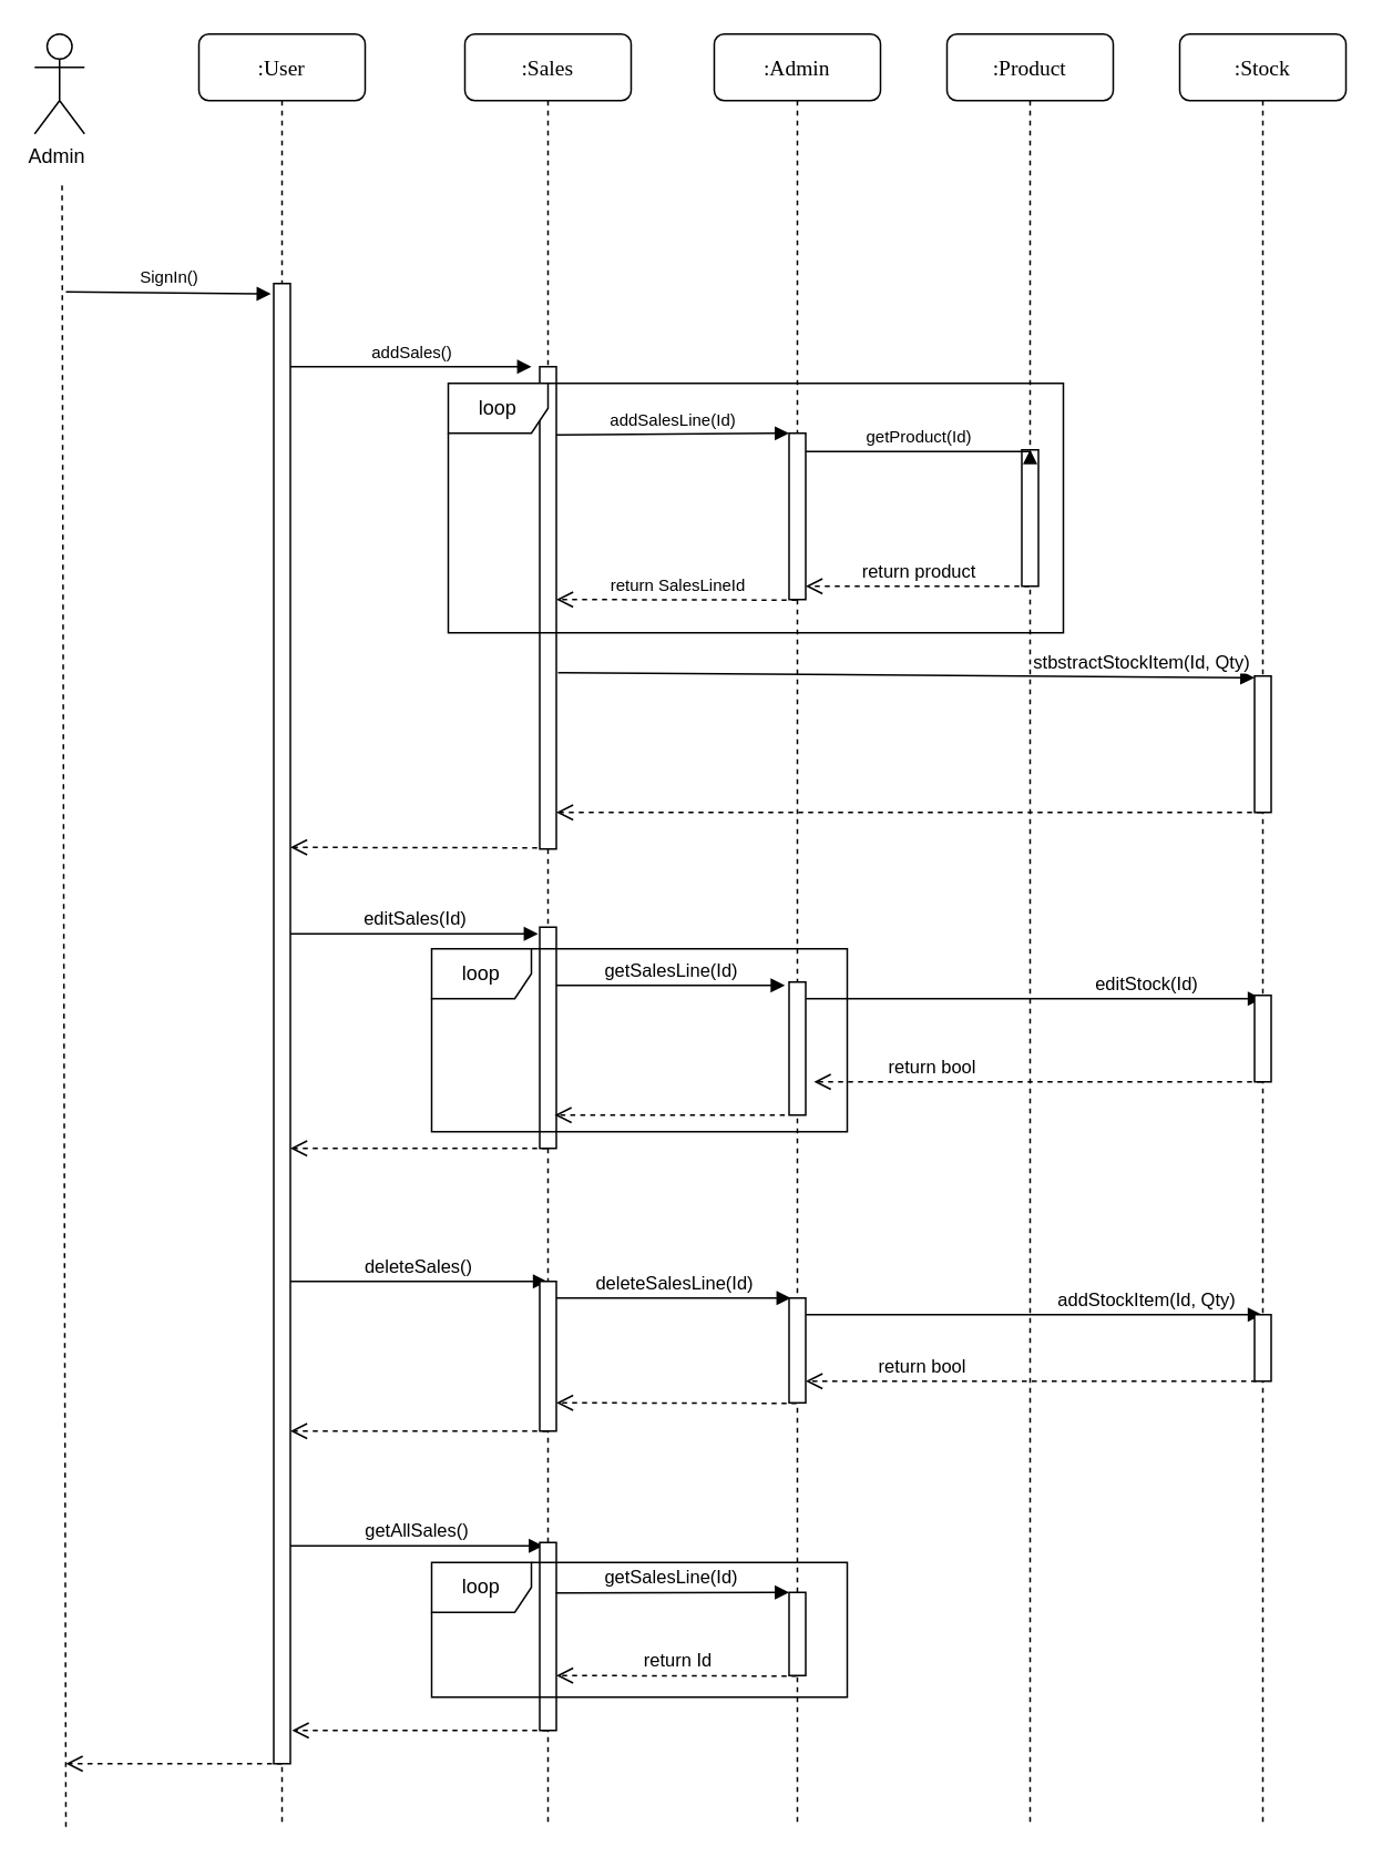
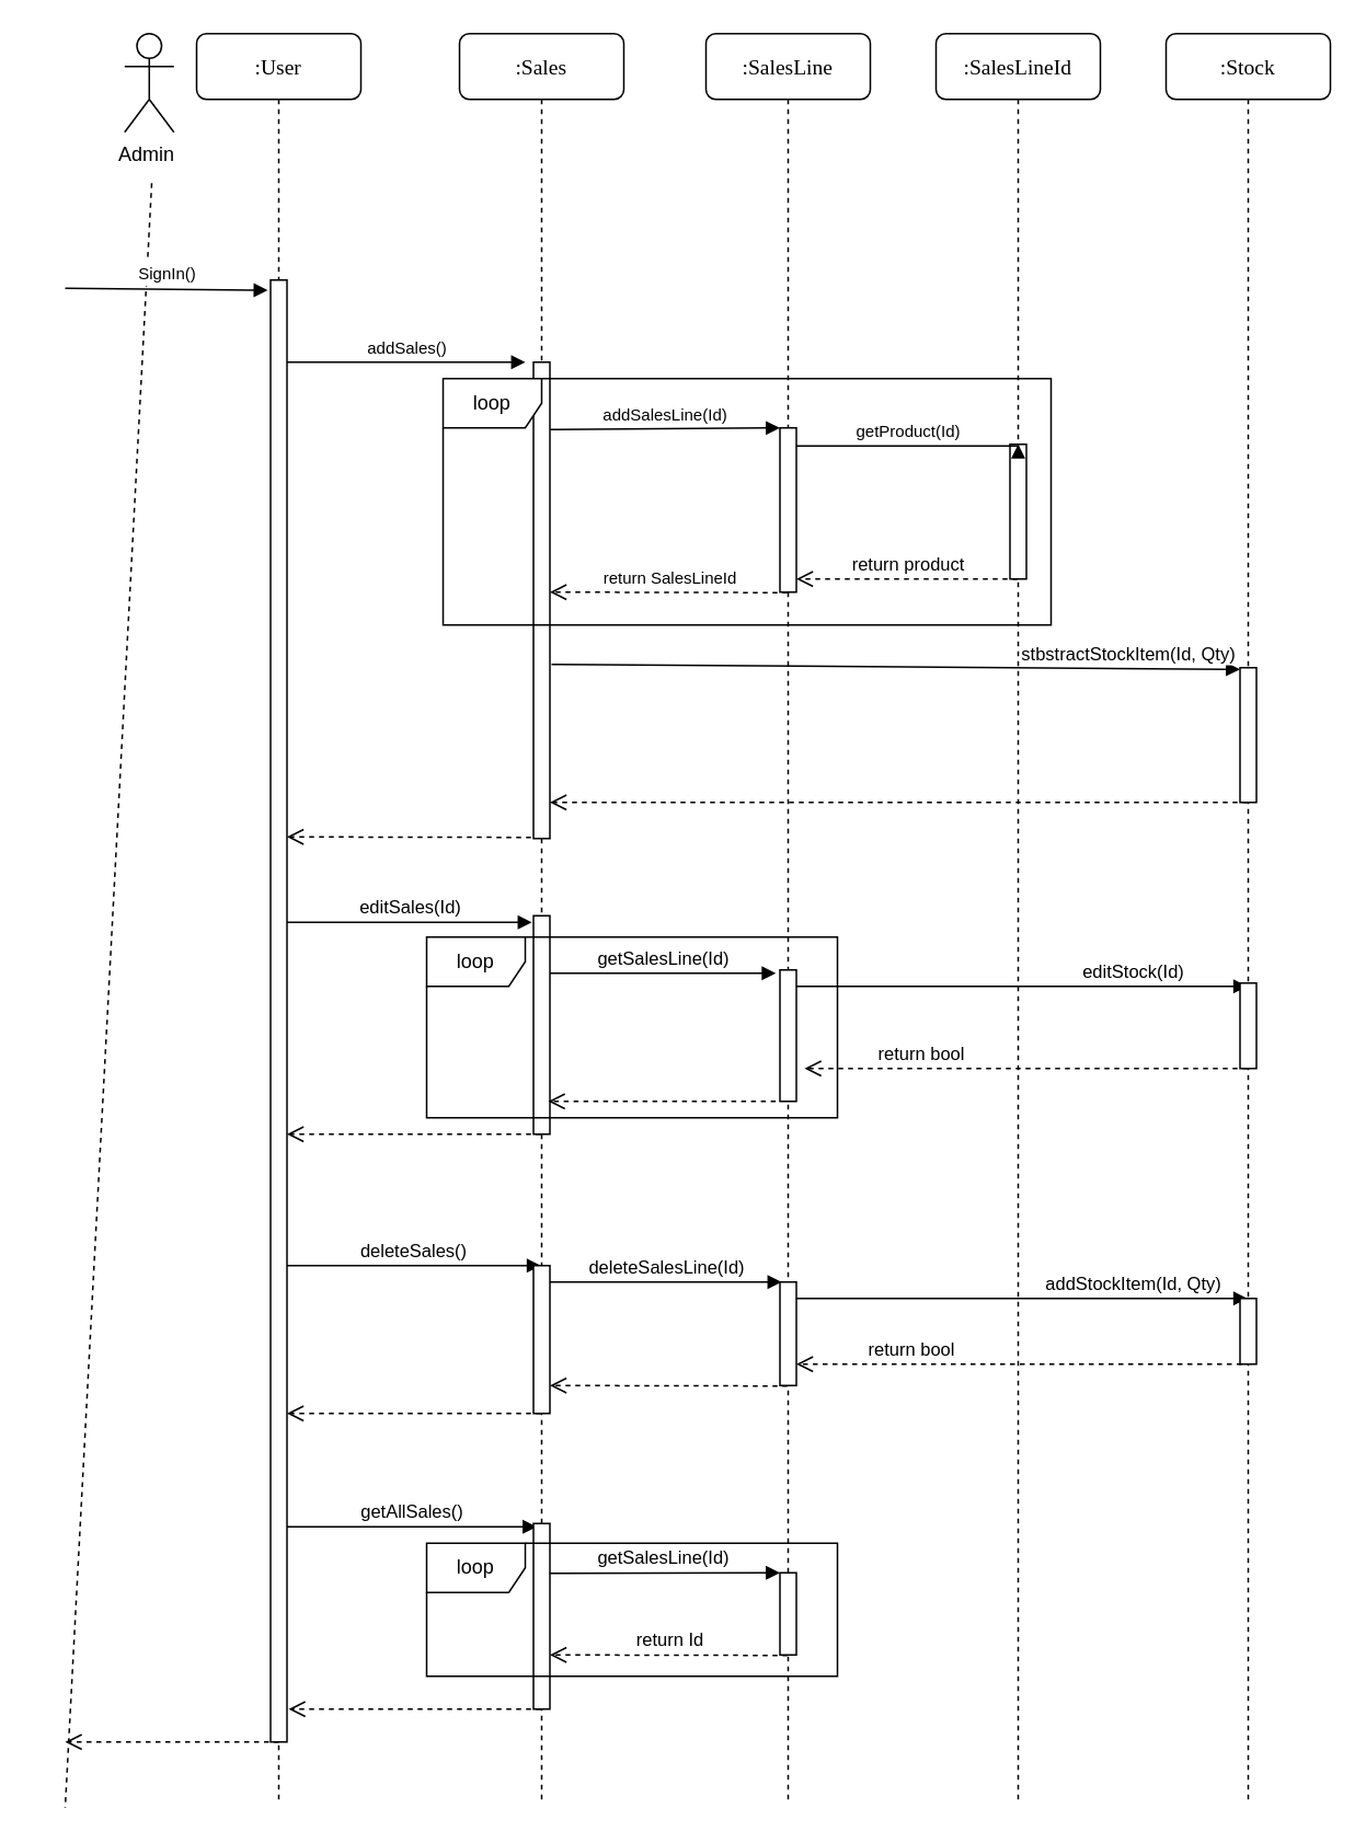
- <mxCell id="25" value=":Admin" style="shape=umlLifeline;perimeter=lifelinePerimeter;whiteSpace=wrap;html=1;container=1;collapsible=0;recursiveResize=0;outlineConnect=0;rounded=1;shadow=0;comic=0;labelBackgroundColor=none;strokeWidth=1;fontFamily=Verdana;fontSize=13;align=center;" parent="1" vertex="1"><mxGeometry x="429" y="20" width="100" height="1078" as="geometry" /></mxCell>
+ <mxCell id="25" value=":SalesLine" style="shape=umlLifeline;perimeter=lifelinePerimeter;whiteSpace=wrap;html=1;container=1;collapsible=0;recursiveResize=0;outlineConnect=0;rounded=1;shadow=0;comic=0;labelBackgroundColor=none;strokeWidth=1;fontFamily=Verdana;fontSize=13;align=center;" parent="1" vertex="1"><mxGeometry x="429" y="20" width="100" height="1078" as="geometry" /></mxCell>
- <mxCell id="4" value=":Product" style="shape=umlLifeline;perimeter=lifelinePerimeter;whiteSpace=wrap;html=1;container=1;collapsible=0;recursiveResize=0;outlineConnect=0;rounded=1;shadow=0;comic=0;labelBackgroundColor=none;strokeWidth=1;fontFamily=Verdana;fontSize=13;align=center;" parent="1" vertex="1"><mxGeometry x="569" y="20" width="100" height="1078" as="geometry" /></mxCell>
+ <mxCell id="4" value=":SalesLineId" style="shape=umlLifeline;perimeter=lifelinePerimeter;whiteSpace=wrap;html=1;container=1;collapsible=0;recursiveResize=0;outlineConnect=0;rounded=1;shadow=0;comic=0;labelBackgroundColor=none;strokeWidth=1;fontFamily=Verdana;fontSize=13;align=center;" parent="1" vertex="1"><mxGeometry x="569" y="20" width="100" height="1078" as="geometry" /></mxCell>
- <mxCell id="2" value="Admin&amp;nbsp;" style="shape=umlActor;verticalLabelPosition=bottom;verticalAlign=top;html=1;points=[[0,0.333,0,0,0],[0,1,0,0,0],[0.25,0.1,0,0,0],[0.5,0,0,0,0],[0.5,0.5,0,0,0],[0.55,1,0,0,31],[0.75,0.1,0,0,0],[1,0.333,0,0,0],[1,1,0,0,0]];" parent="1" vertex="1"><mxGeometry x="20.18" y="20" width="30" height="60" as="geometry" /></mxCell>
+ <mxCell id="2" value="Admin&amp;nbsp;" style="shape=umlActor;verticalLabelPosition=bottom;verticalAlign=top;html=1;points=[[0,0.333,0,0,0],[0,1,0,0,0],[0.25,0.1,0,0,0],[0.5,0,0,0,0],[0.5,0.5,0,0,0],[0.55,1,0,0,31],[0.75,0.1,0,0,0],[1,0.333,0,0,0],[1,1,0,0,0]];" parent="1" vertex="1"><mxGeometry x="75.18" y="20" width="30" height="60" as="geometry" /></mxCell>
